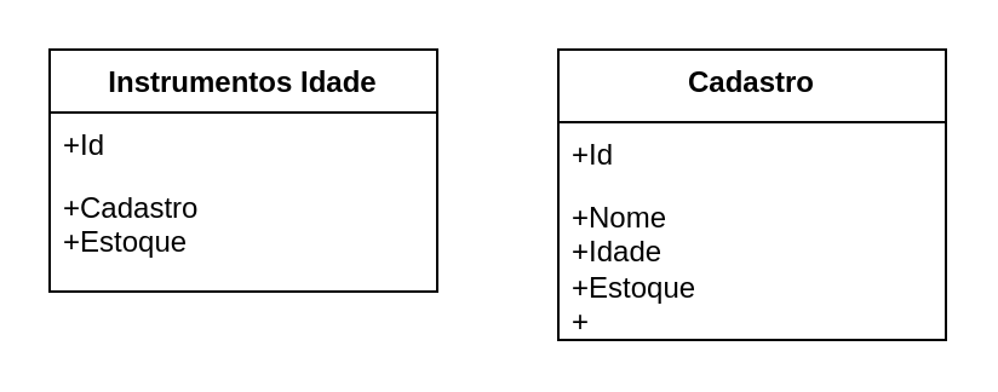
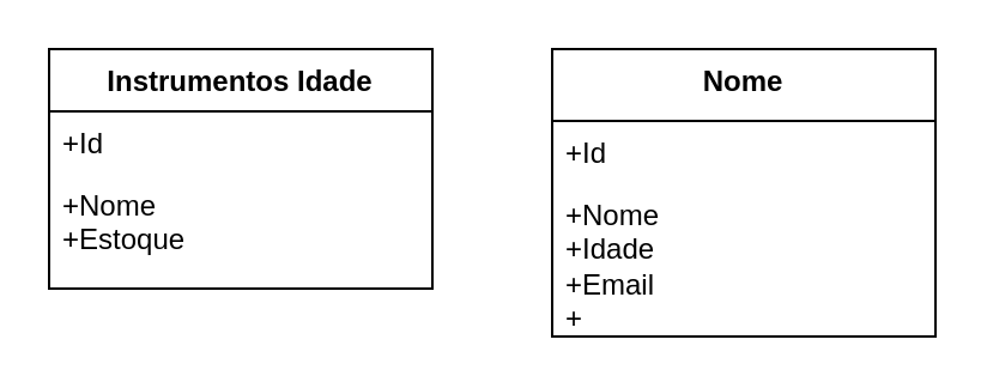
- <mxCell id="5" value="Cadastro" style="swimlane;fontStyle=1;align=center;verticalAlign=top;childLayout=stackLayout;horizontal=1;startSize=30;horizontalStack=0;resizeParent=1;resizeParentMax=0;resizeLast=0;collapsible=1;marginBottom=0;whiteSpace=wrap;html=1;" vertex="1" parent="1"><mxGeometry x="230" y="20" width="160" height="120" as="geometry" /></mxCell>
+ <mxCell id="5" value="Nome" style="swimlane;fontStyle=1;align=center;verticalAlign=top;childLayout=stackLayout;horizontal=1;startSize=30;horizontalStack=0;resizeParent=1;resizeParentMax=0;resizeLast=0;collapsible=1;marginBottom=0;whiteSpace=wrap;html=1;" vertex="1" parent="1"><mxGeometry x="230" y="20" width="160" height="120" as="geometry" /></mxCell>
- <mxCell id="4" value="+Cadastro&lt;div&gt;+Estoque&lt;/div&gt;&lt;div&gt;&lt;br&gt;&lt;/div&gt;" style="text;strokeColor=none;fillColor=none;align=left;verticalAlign=top;spacingLeft=4;spacingRight=4;overflow=hidden;rotatable=0;points=[[0,0.5],[1,0.5]];portConstraint=eastwest;whiteSpace=wrap;html=1;" vertex="1" parent="2"><mxGeometry y="52" width="160" height="48" as="geometry" /></mxCell>
+ <mxCell id="4" value="+Nome&lt;div&gt;+Estoque&lt;/div&gt;&lt;div&gt;&lt;br&gt;&lt;/div&gt;" style="text;strokeColor=none;fillColor=none;align=left;verticalAlign=top;spacingLeft=4;spacingRight=4;overflow=hidden;rotatable=0;points=[[0,0.5],[1,0.5]];portConstraint=eastwest;whiteSpace=wrap;html=1;" vertex="1" parent="2"><mxGeometry y="52" width="160" height="48" as="geometry" /></mxCell>
- <mxCell id="7" value="&lt;div&gt;&lt;span style=&quot;background-color: initial;&quot;&gt;+Nome&lt;/span&gt;&lt;br&gt;&lt;/div&gt;&lt;div&gt;+Idade&lt;/div&gt;&lt;div&gt;+Estoque&lt;/div&gt;&lt;div&gt;+&lt;/div&gt;" style="text;strokeColor=none;fillColor=none;align=left;verticalAlign=top;spacingLeft=4;spacingRight=4;overflow=hidden;rotatable=0;points=[[0,0.5],[1,0.5]];portConstraint=eastwest;whiteSpace=wrap;html=1;" vertex="1" parent="5"><mxGeometry y="56" width="160" height="64" as="geometry" /></mxCell>
+ <mxCell id="7" value="&lt;div&gt;&lt;span style=&quot;background-color: initial;&quot;&gt;+Nome&lt;/span&gt;&lt;br&gt;&lt;/div&gt;&lt;div&gt;+Idade&lt;/div&gt;&lt;div&gt;+Email&lt;/div&gt;&lt;div&gt;+&lt;/div&gt;" style="text;strokeColor=none;fillColor=none;align=left;verticalAlign=top;spacingLeft=4;spacingRight=4;overflow=hidden;rotatable=0;points=[[0,0.5],[1,0.5]];portConstraint=eastwest;whiteSpace=wrap;html=1;" vertex="1" parent="5"><mxGeometry y="56" width="160" height="64" as="geometry" /></mxCell>
